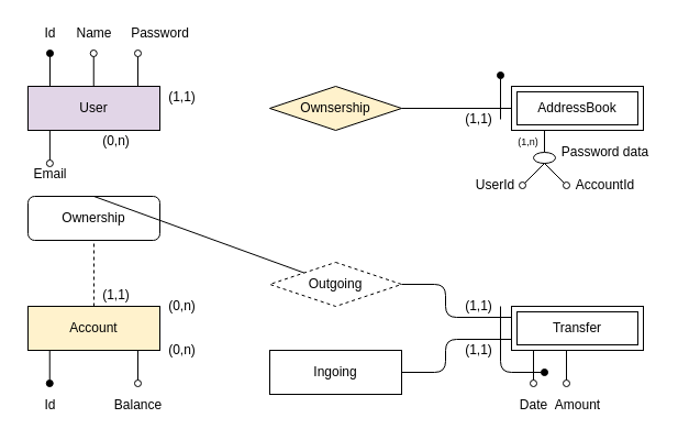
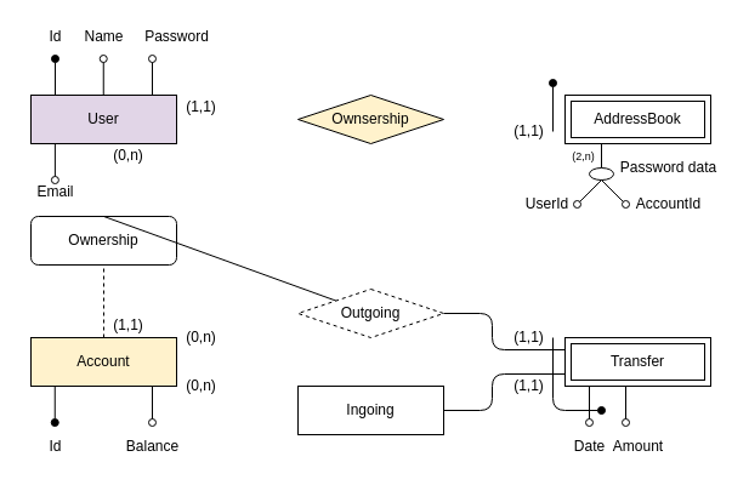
- <mxCell id="37" value="" style="endArrow=none;html=1;exitX=0;exitY=0.5;exitDx=0;exitDy=0;entryX=1;entryY=0.5;entryDx=0;entryDy=0;" parent="1" source="38" target="33" edge="1"><mxGeometry width="50" height="50" relative="1" as="geometry"><mxPoint x="475.12" y="118.24" as="sourcePoint" /><mxPoint x="425" y="138" as="targetPoint" /><Array as="points" /></mxGeometry></mxCell>
- <mxCell id="48" value="&lt;font style=&quot;font-size: 9px&quot;&gt;(1,n)&lt;/font&gt;" style="text;html=1;align=center;verticalAlign=middle;resizable=0;points=[];autosize=1;" vertex="1" parent="1"><mxGeometry x="465" y="118" width="30" height="20" as="geometry" /></mxCell>
+ <mxCell id="48" value="&lt;font style=&quot;font-size: 9px&quot;&gt;(2,n)&lt;/font&gt;" style="text;html=1;align=center;verticalAlign=middle;resizable=0;points=[];autosize=1;" vertex="1" parent="1"><mxGeometry x="465" y="118" width="30" height="20" as="geometry" /></mxCell>
